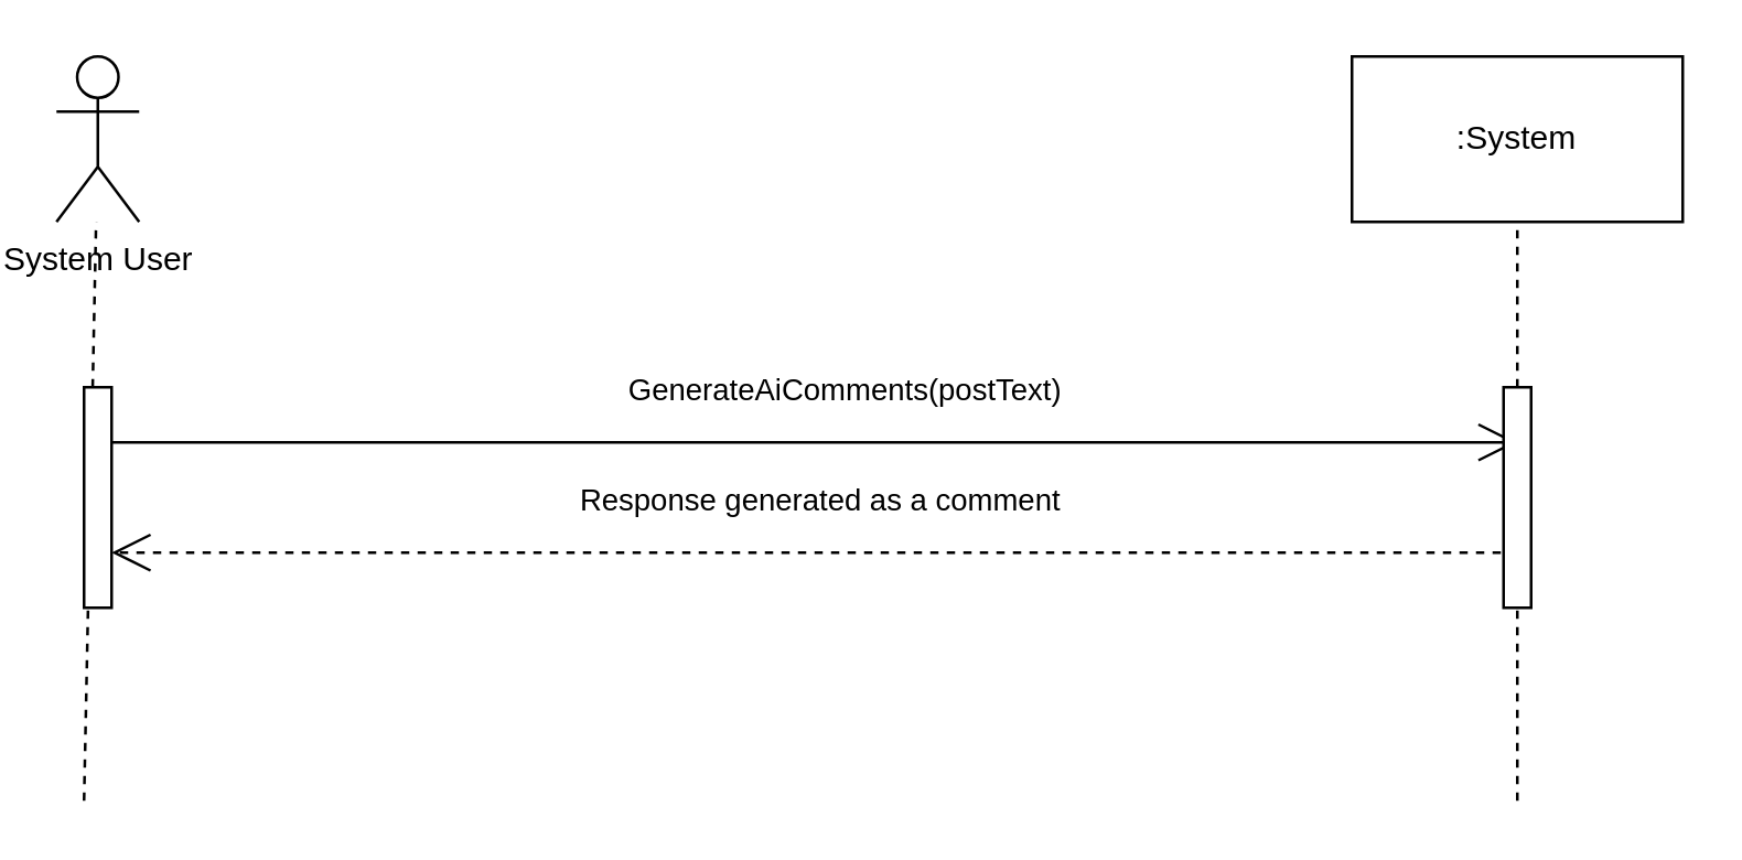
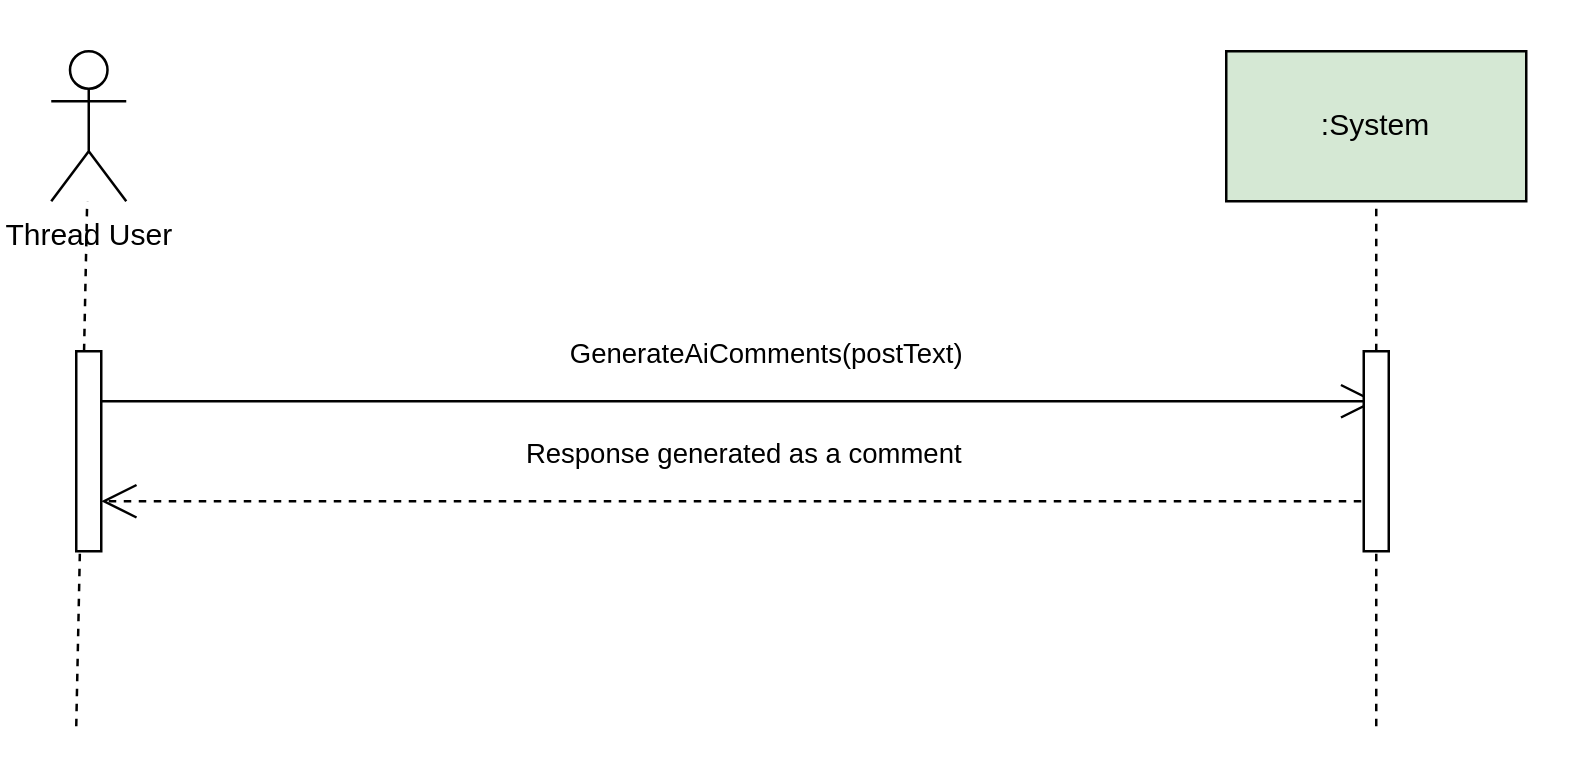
- <mxCell id="10" value=":System" style="rounded=0;whiteSpace=wrap;html=1;" vertex="1" parent="1"><mxGeometry x="490" y="20" width="120" height="60" as="geometry" /></mxCell>
+ <mxCell id="10" value=":System" style="rounded=0;whiteSpace=wrap;html=1;fillColor=#d5e8d4;" vertex="1" parent="1"><mxGeometry x="490" y="20" width="120" height="60" as="geometry" /></mxCell>
- <mxCell id="2" value="System User" style="shape=umlActor;verticalLabelPosition=bottom;verticalAlign=top;html=1;outlineConnect=0;" vertex="1" parent="1"><mxGeometry x="20" y="20" width="30" height="60" as="geometry" /></mxCell>
+ <mxCell id="2" value="Thread User" style="shape=umlActor;verticalLabelPosition=bottom;verticalAlign=top;html=1;outlineConnect=0;" vertex="1" parent="1"><mxGeometry x="20" y="20" width="30" height="60" as="geometry" /></mxCell>
